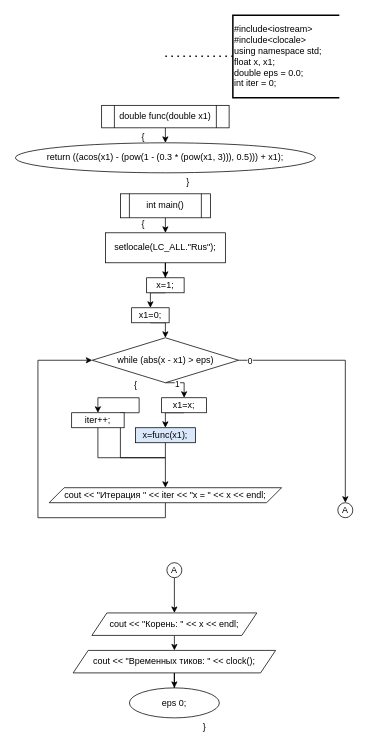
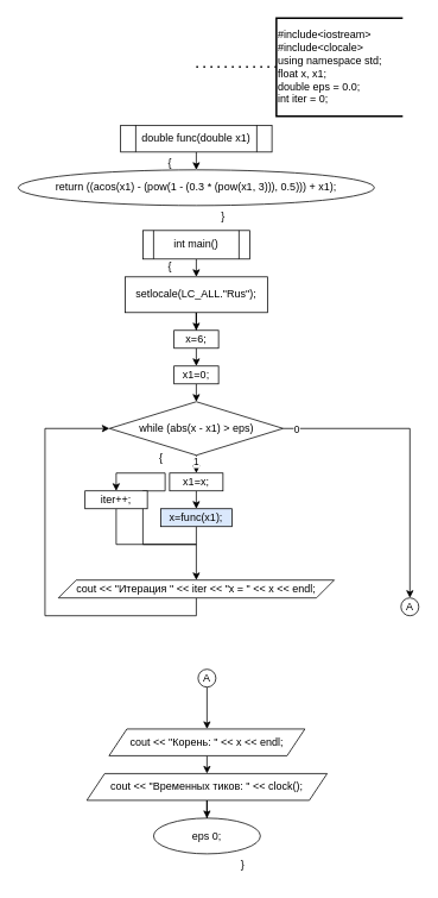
- <mxCell id="14" value="x=1;" style="whiteSpace=wrap;html=1;" vertex="1" parent="1"><mxGeometry x="195" y="370" width="50" height="20" as="geometry" /></mxCell>
+ <mxCell id="14" value="x=6;" style="whiteSpace=wrap;html=1;" vertex="1" parent="1"><mxGeometry x="195" y="370" width="50" height="20" as="geometry" /></mxCell>
- <mxCell id="16" value="x1=0;" style="whiteSpace=wrap;html=1;" vertex="1" parent="1"><mxGeometry x="175" y="410" width="50" height="20" as="geometry" /></mxCell>
+ <mxCell id="16" value="x1=0;" style="whiteSpace=wrap;html=1;" vertex="1" parent="1"><mxGeometry x="195" y="410" width="50" height="20" as="geometry" /></mxCell>
- <mxCell id="23" value="x1=x;" style="whiteSpace=wrap;html=1;" vertex="1" parent="1"><mxGeometry x="215" y="530" width="60" height="20" as="geometry" /></mxCell>
+ <mxCell id="23" value="x1=x;" style="whiteSpace=wrap;html=1;" vertex="1" parent="1"><mxGeometry x="190" y="530" width="60" height="20" as="geometry" /></mxCell>
